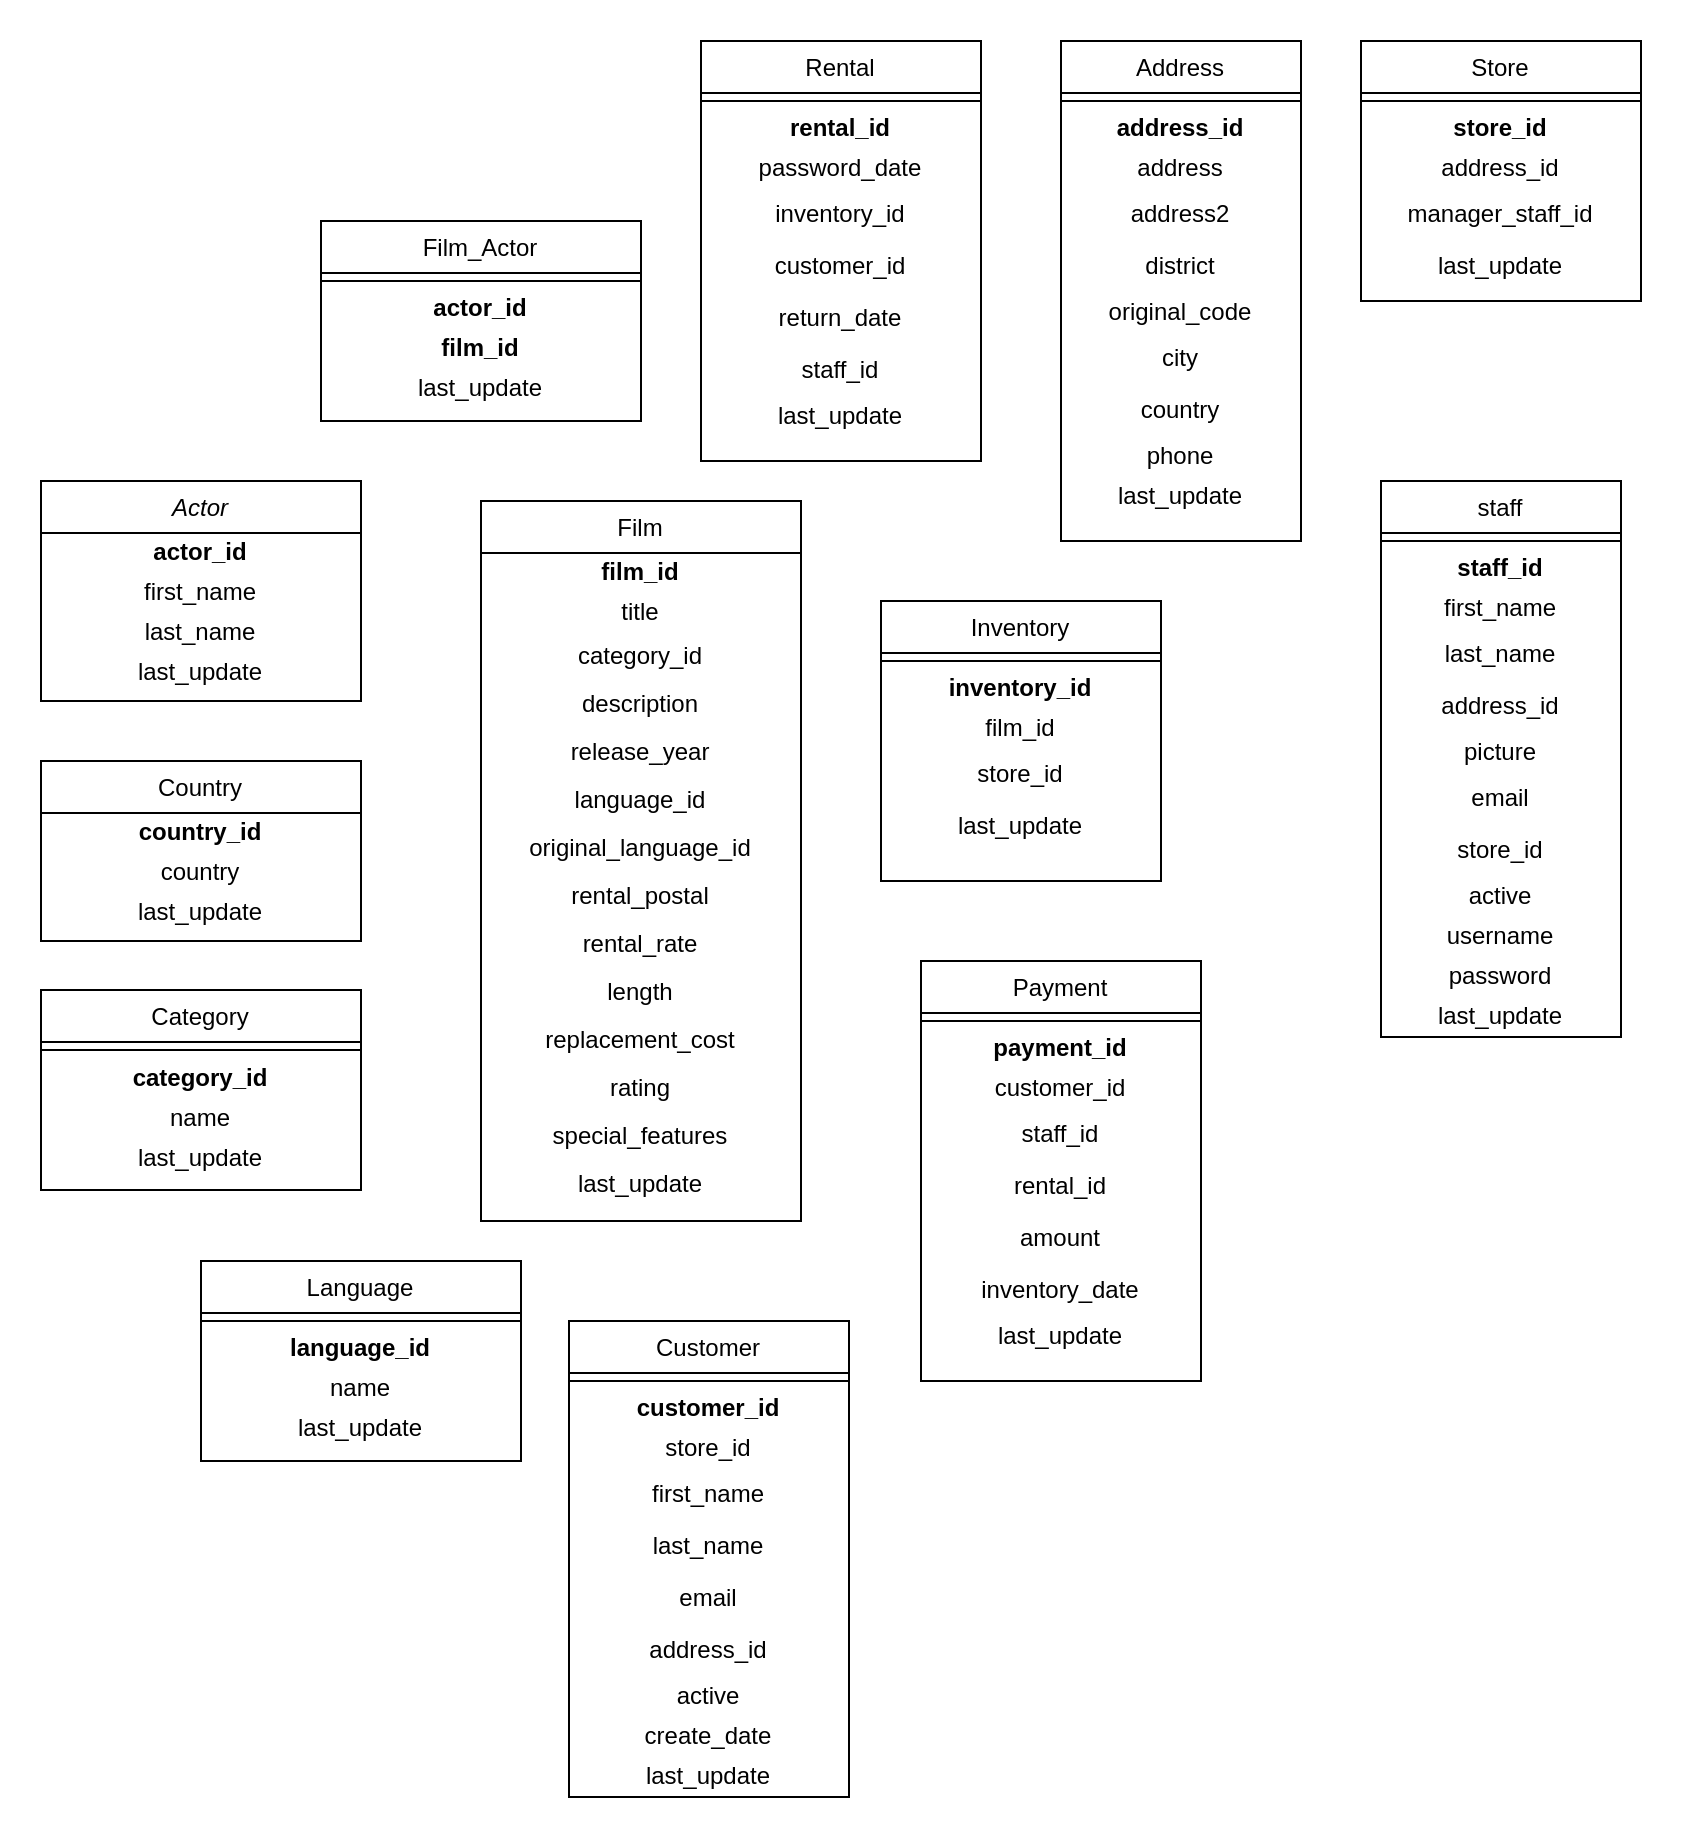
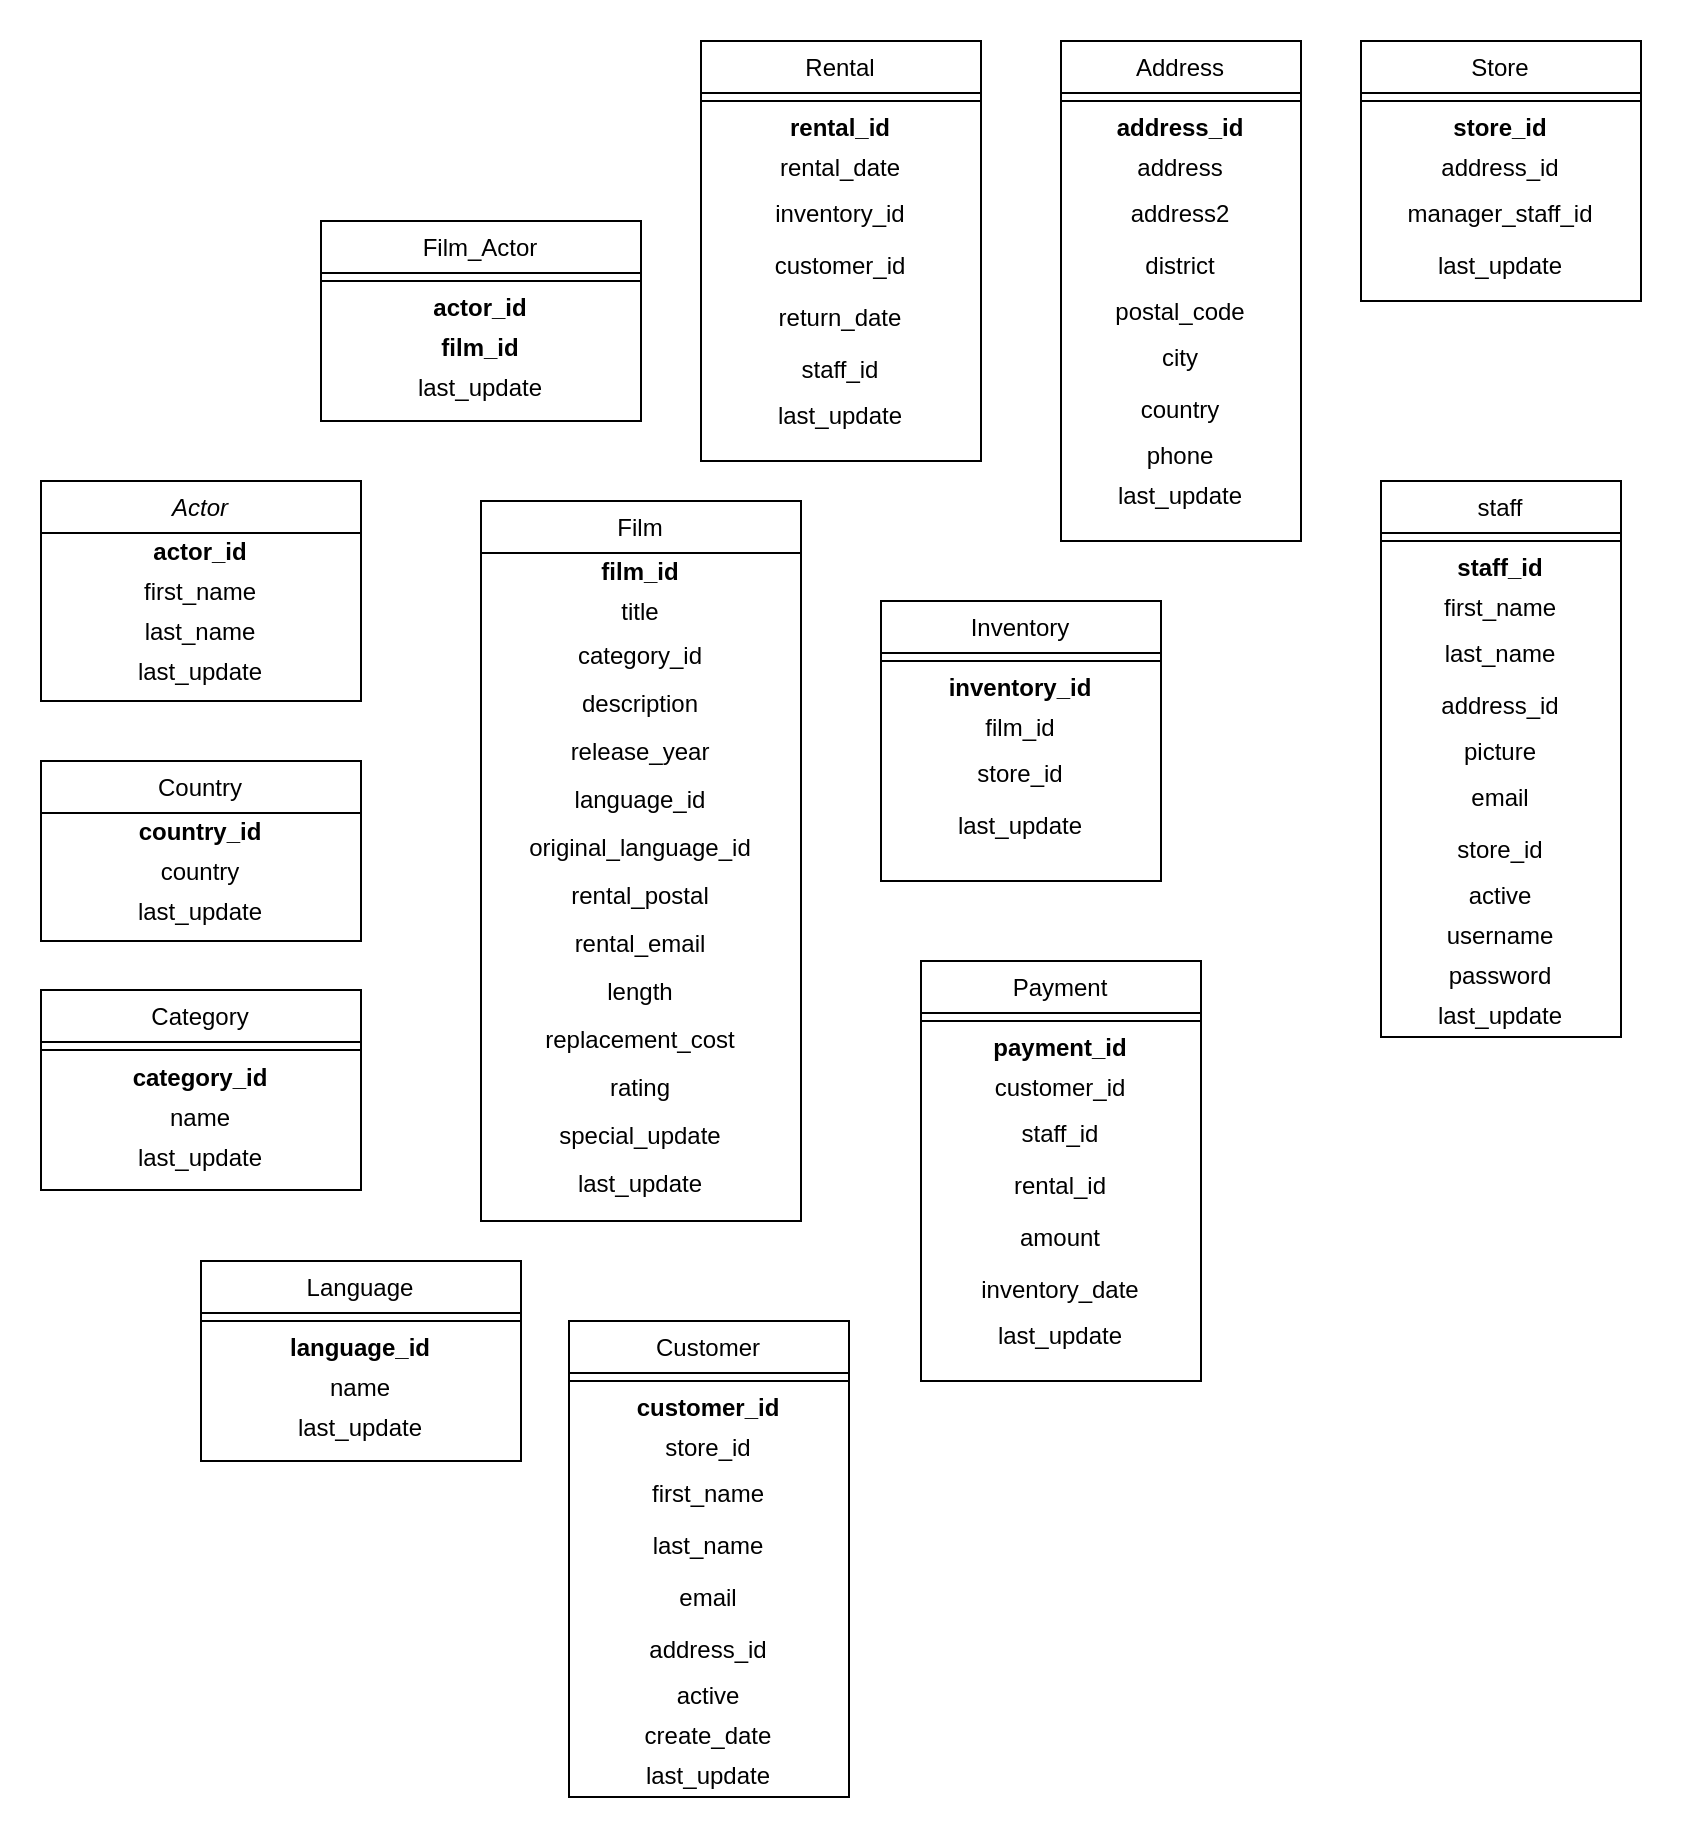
- <mxCell id="25" value="password_date" style="text;html=1;strokeColor=none;fillColor=none;align=center;verticalAlign=middle;whiteSpace=wrap;rounded=0;fontStyle=0" vertex="1" parent="22"><mxGeometry y="54" width="140" height="20" as="geometry" /></mxCell>
+ <mxCell id="25" value="rental_date" style="text;html=1;strokeColor=none;fillColor=none;align=center;verticalAlign=middle;whiteSpace=wrap;rounded=0;fontStyle=0" vertex="1" parent="22"><mxGeometry y="54" width="140" height="20" as="geometry" /></mxCell>
- <mxCell id="43" value="original_code" style="text;html=1;strokeColor=none;fillColor=none;align=center;verticalAlign=middle;whiteSpace=wrap;rounded=0;" vertex="1" parent="37"><mxGeometry y="126" width="120" height="20" as="geometry" /></mxCell>
+ <mxCell id="43" value="postal_code" style="text;html=1;strokeColor=none;fillColor=none;align=center;verticalAlign=middle;whiteSpace=wrap;rounded=0;" vertex="1" parent="37"><mxGeometry y="126" width="120" height="20" as="geometry" /></mxCell>
- <mxCell id="16" value="rental_rate" style="text;html=1;strokeColor=none;fillColor=none;align=center;verticalAlign=middle;whiteSpace=wrap;rounded=0;" vertex="1" parent="7"><mxGeometry y="210" width="160" height="24" as="geometry" /></mxCell>
+ <mxCell id="16" value="rental_email" style="text;html=1;strokeColor=none;fillColor=none;align=center;verticalAlign=middle;whiteSpace=wrap;rounded=0;" vertex="1" parent="7"><mxGeometry y="210" width="160" height="24" as="geometry" /></mxCell>
- <mxCell id="20" value="special_features" style="text;html=1;strokeColor=none;fillColor=none;align=center;verticalAlign=middle;whiteSpace=wrap;rounded=0;" vertex="1" parent="7"><mxGeometry y="306" width="160" height="24" as="geometry" /></mxCell>
+ <mxCell id="20" value="special_update" style="text;html=1;strokeColor=none;fillColor=none;align=center;verticalAlign=middle;whiteSpace=wrap;rounded=0;" vertex="1" parent="7"><mxGeometry y="306" width="160" height="24" as="geometry" /></mxCell>
